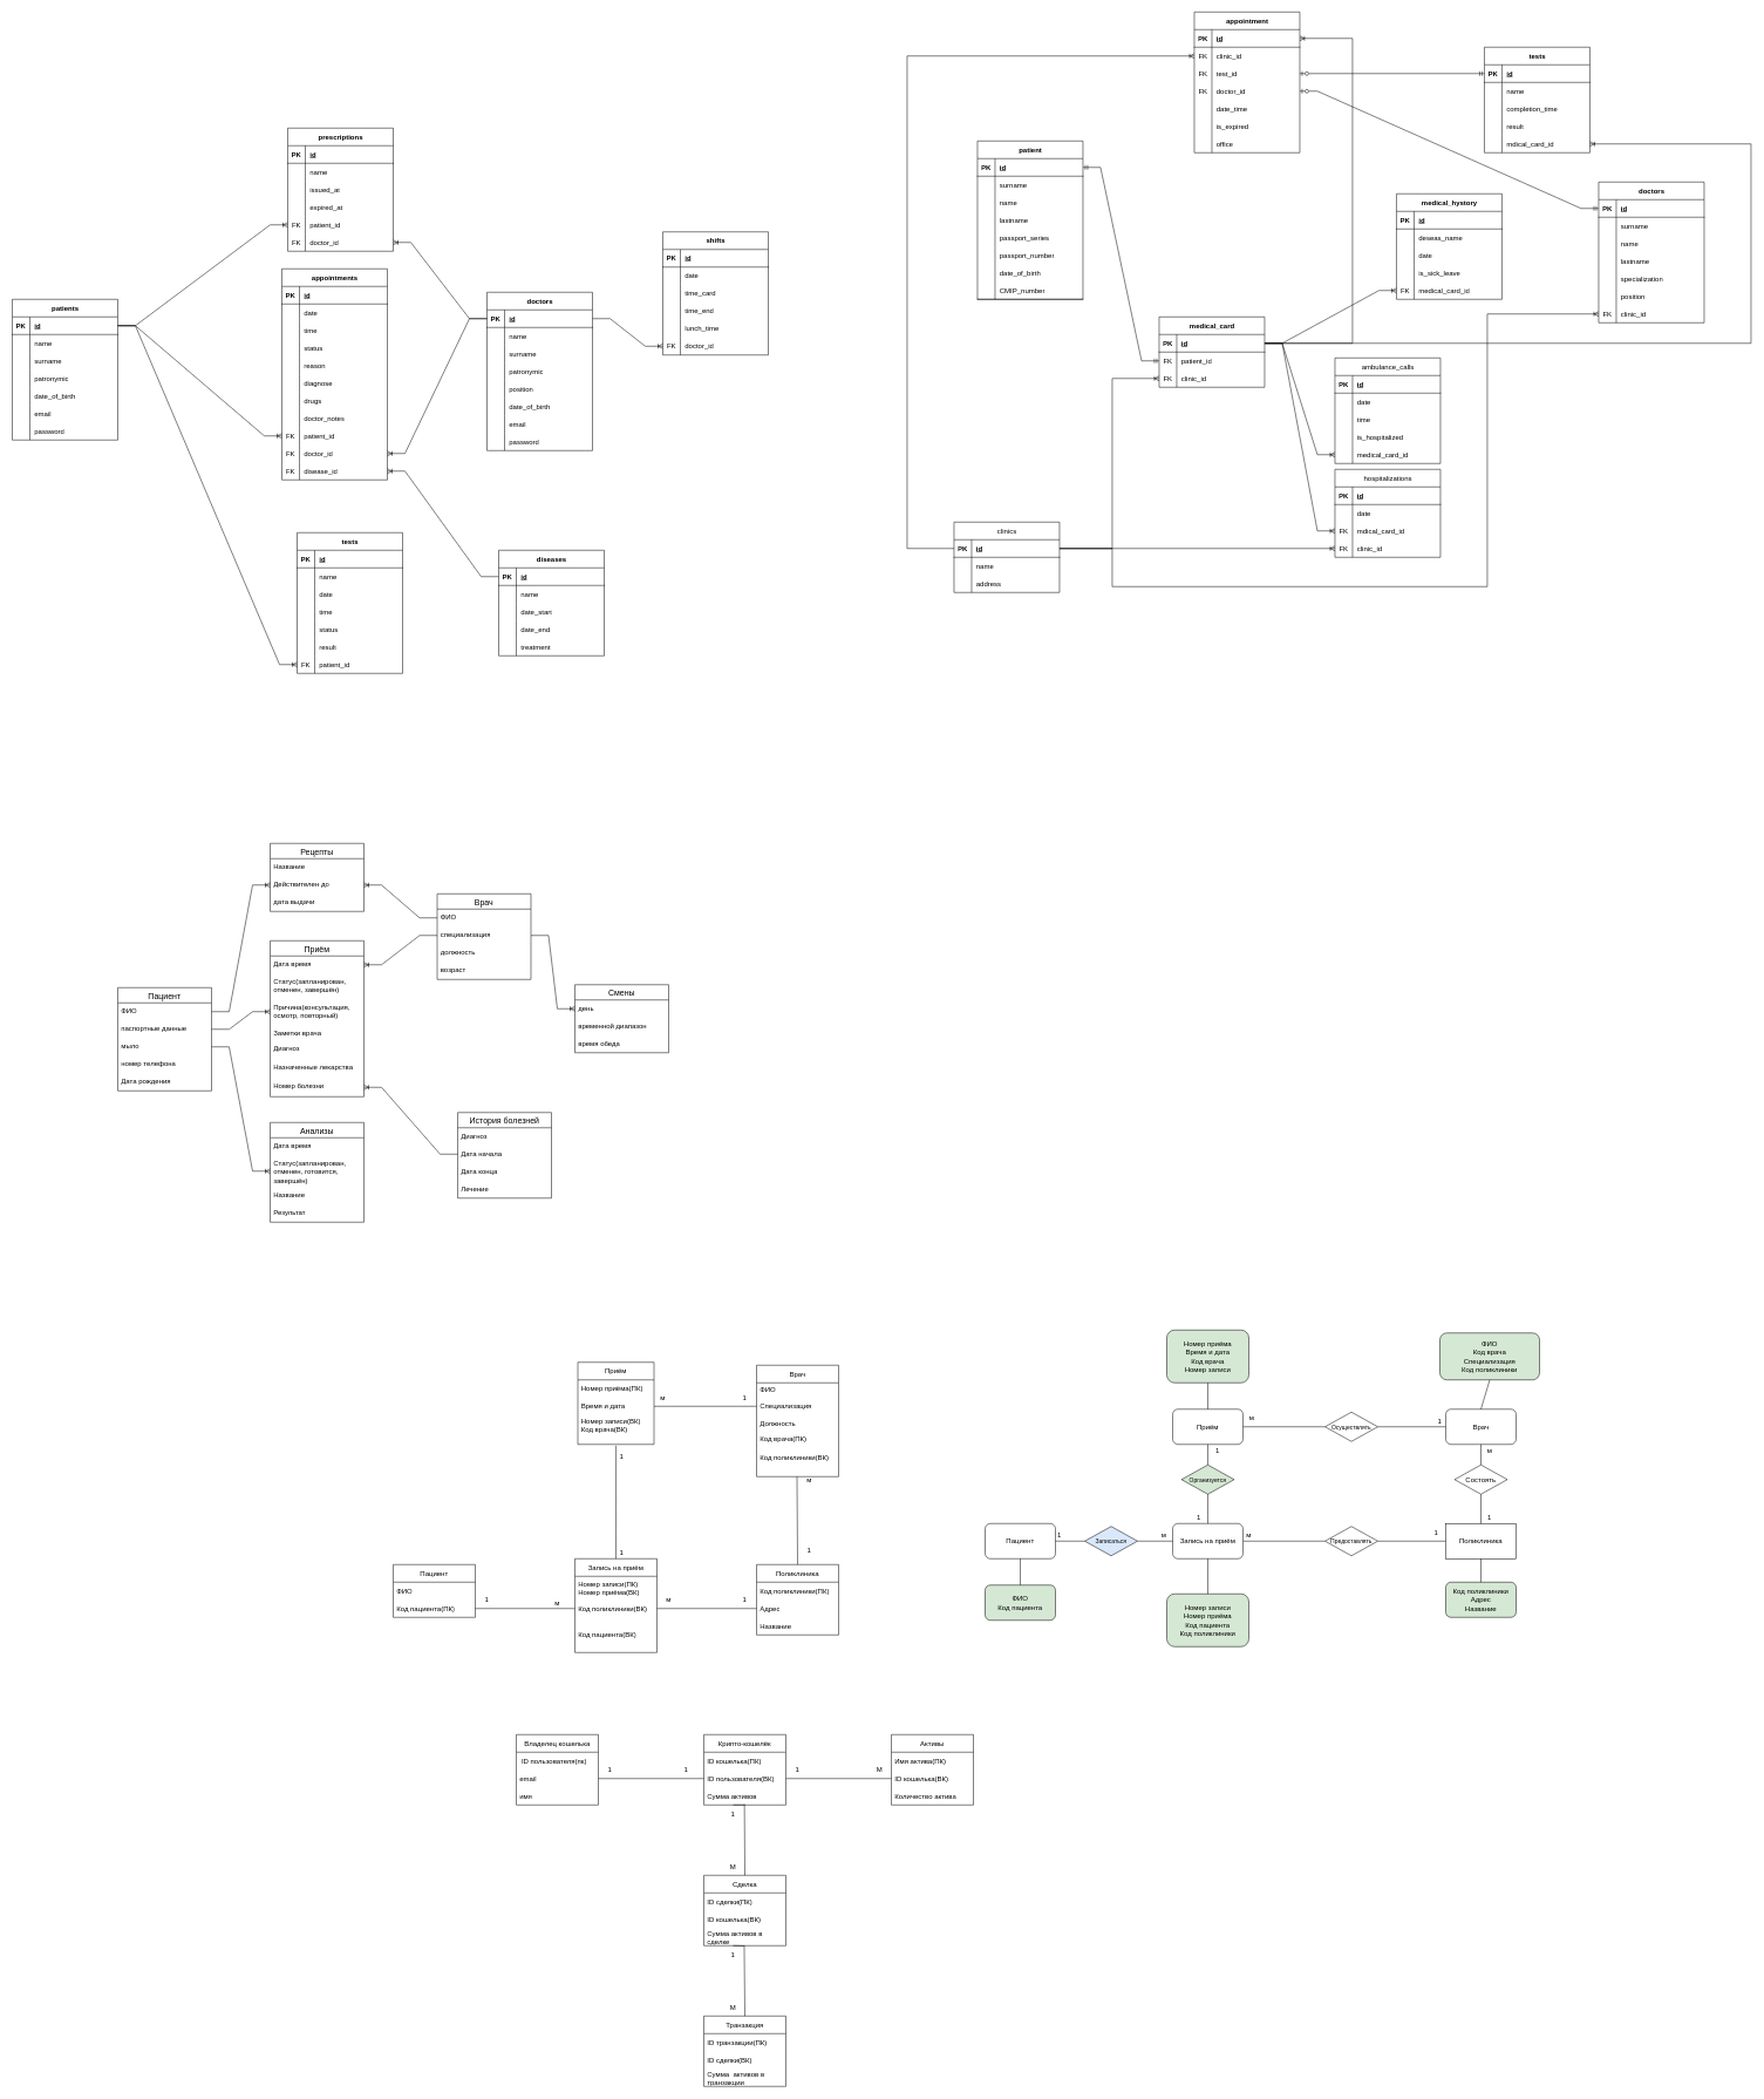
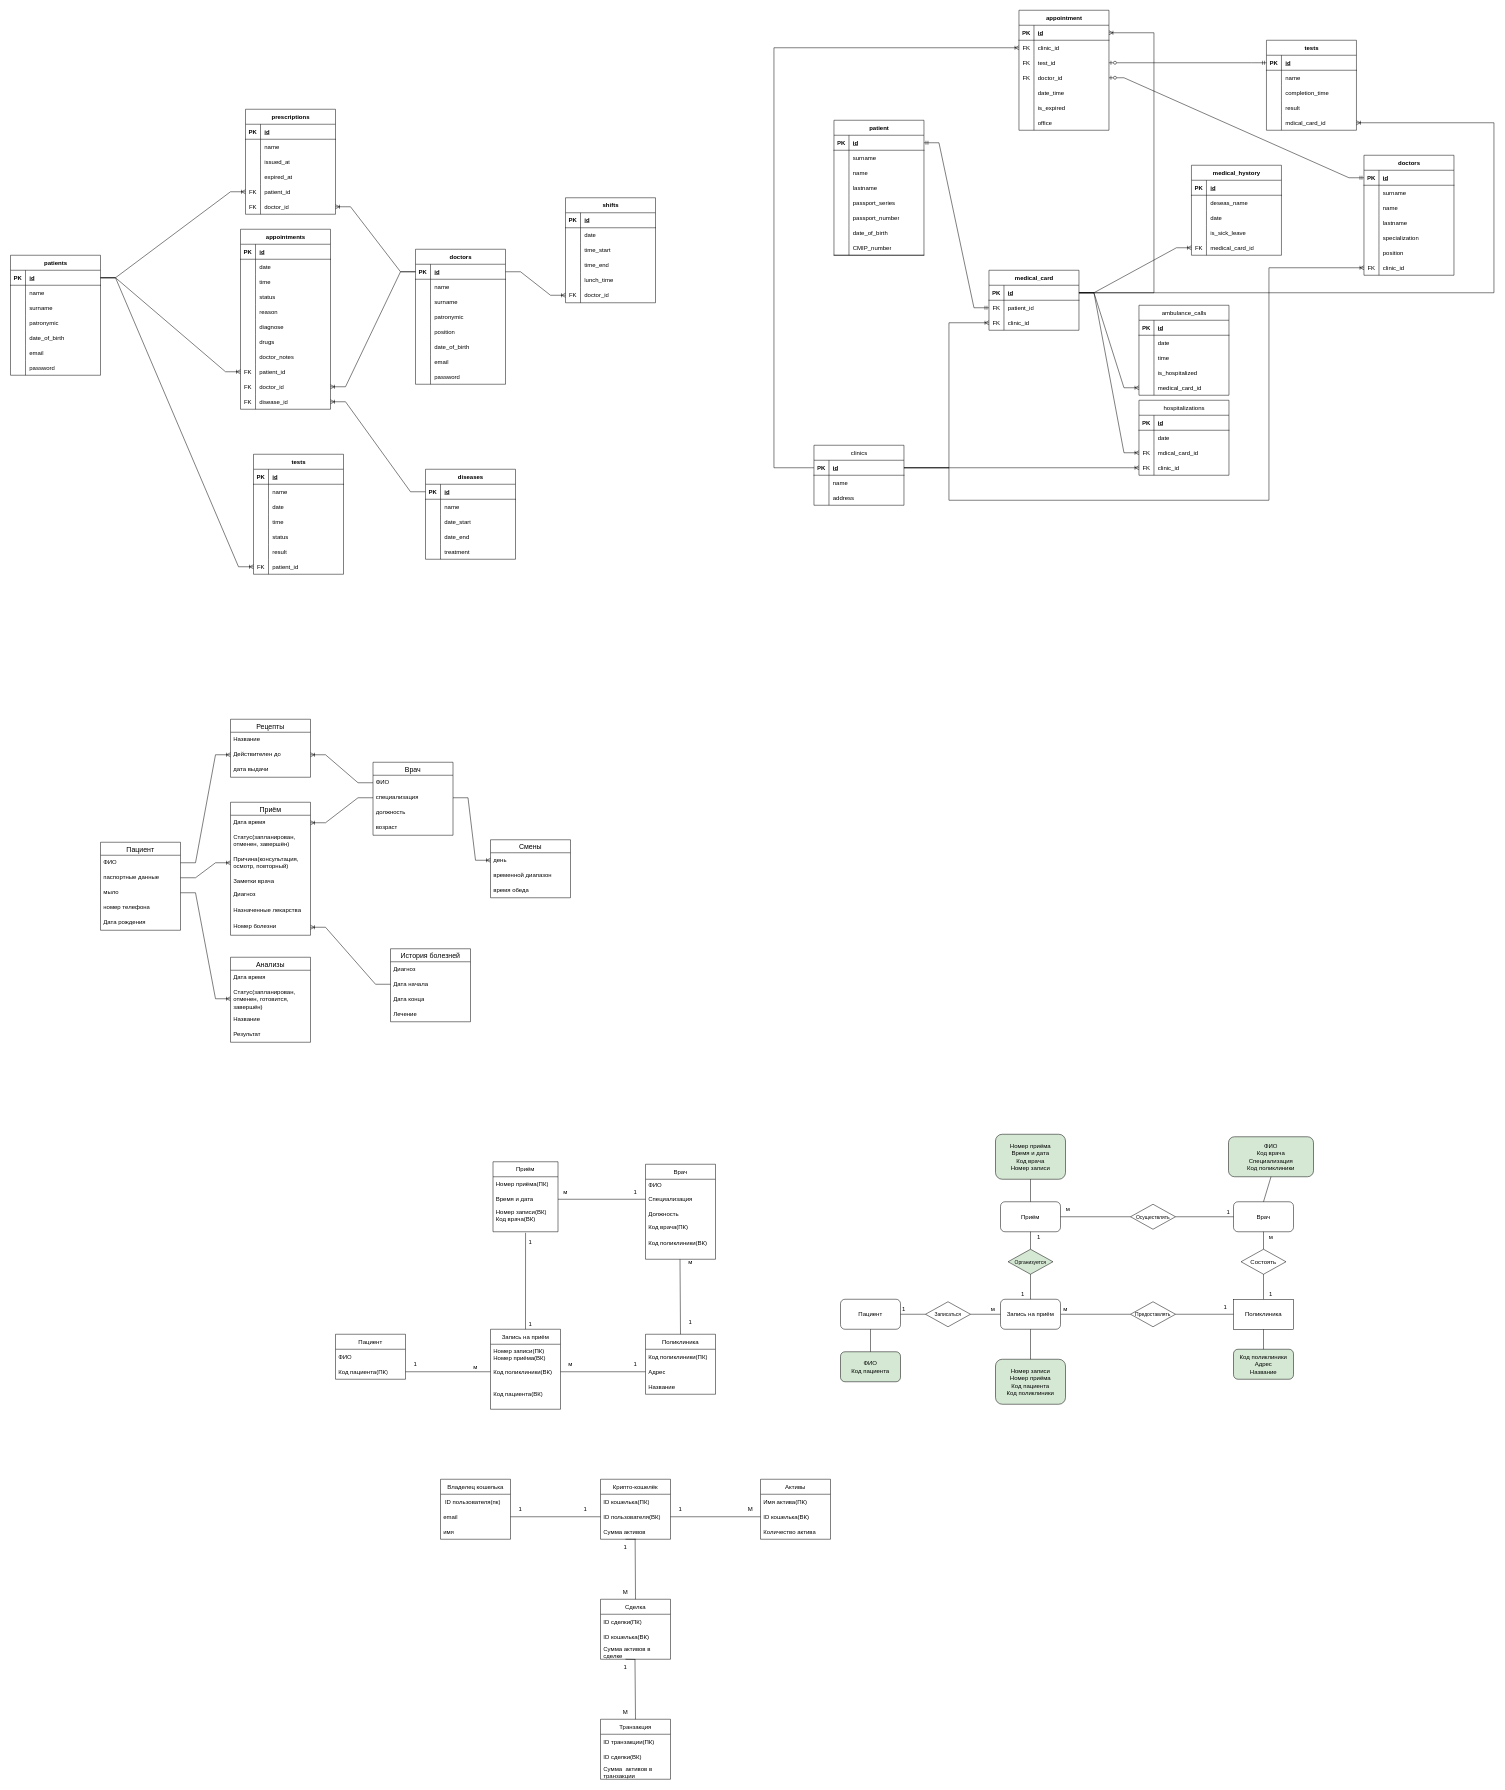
- <mxCell id="445" value="time_card" style="shape=partialRectangle;connectable=0;fillColor=none;top=0;left=0;bottom=0;right=0;align=left;spacingLeft=6;overflow=hidden;whiteSpace=wrap;html=1;" parent="443" vertex="1"><mxGeometry x="30" width="150" height="30" as="geometry"><mxRectangle width="150" height="30" as="alternateBounds" /></mxGeometry></mxCell>
+ <mxCell id="445" value="time_start" style="shape=partialRectangle;connectable=0;fillColor=none;top=0;left=0;bottom=0;right=0;align=left;spacingLeft=6;overflow=hidden;whiteSpace=wrap;html=1;" parent="443" vertex="1"><mxGeometry x="30" width="150" height="30" as="geometry"><mxRectangle width="150" height="30" as="alternateBounds" /></mxGeometry></mxCell>
- <mxCell id="57" value="&lt;font style=&quot;font-size: 10px;&quot;&gt;Записаться&lt;/font&gt;" style="rhombus;whiteSpace=wrap;html=1;fillColor=#dae8fc;" parent="1" vertex="1"><mxGeometry x="1850" y="2603" width="90" height="50" as="geometry" /></mxCell>
+ <mxCell id="57" value="&lt;font style=&quot;font-size: 10px;&quot;&gt;Записаться&lt;/font&gt;" style="rhombus;whiteSpace=wrap;html=1;" parent="1" vertex="1"><mxGeometry x="1850" y="2603" width="90" height="50" as="geometry" /></mxCell>
